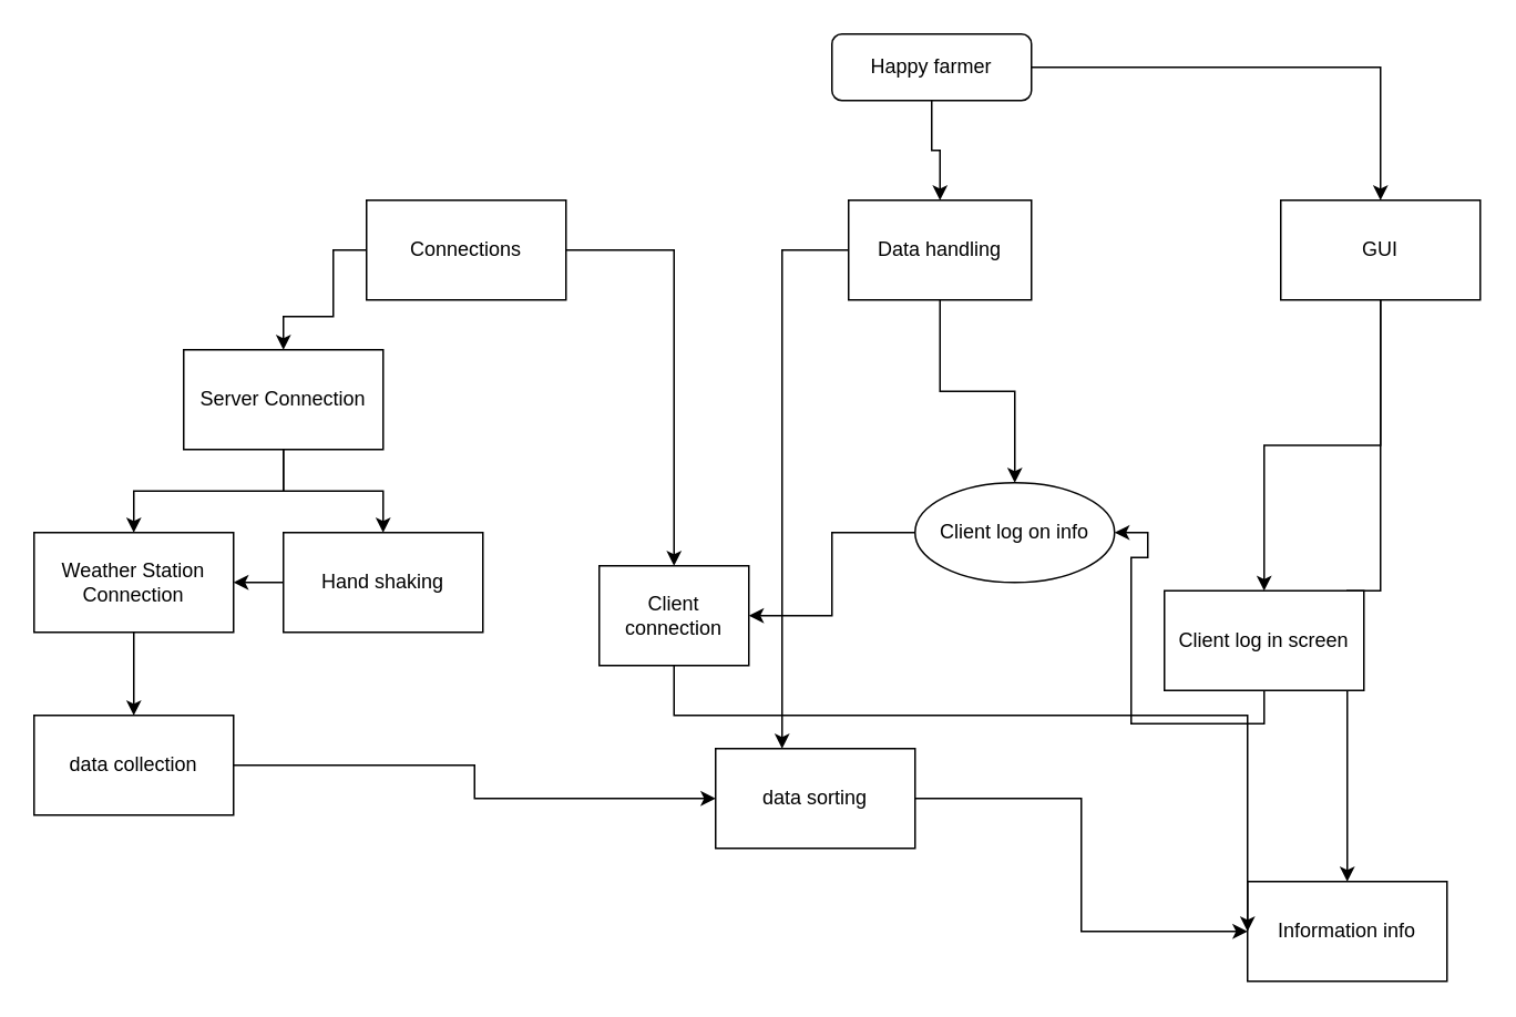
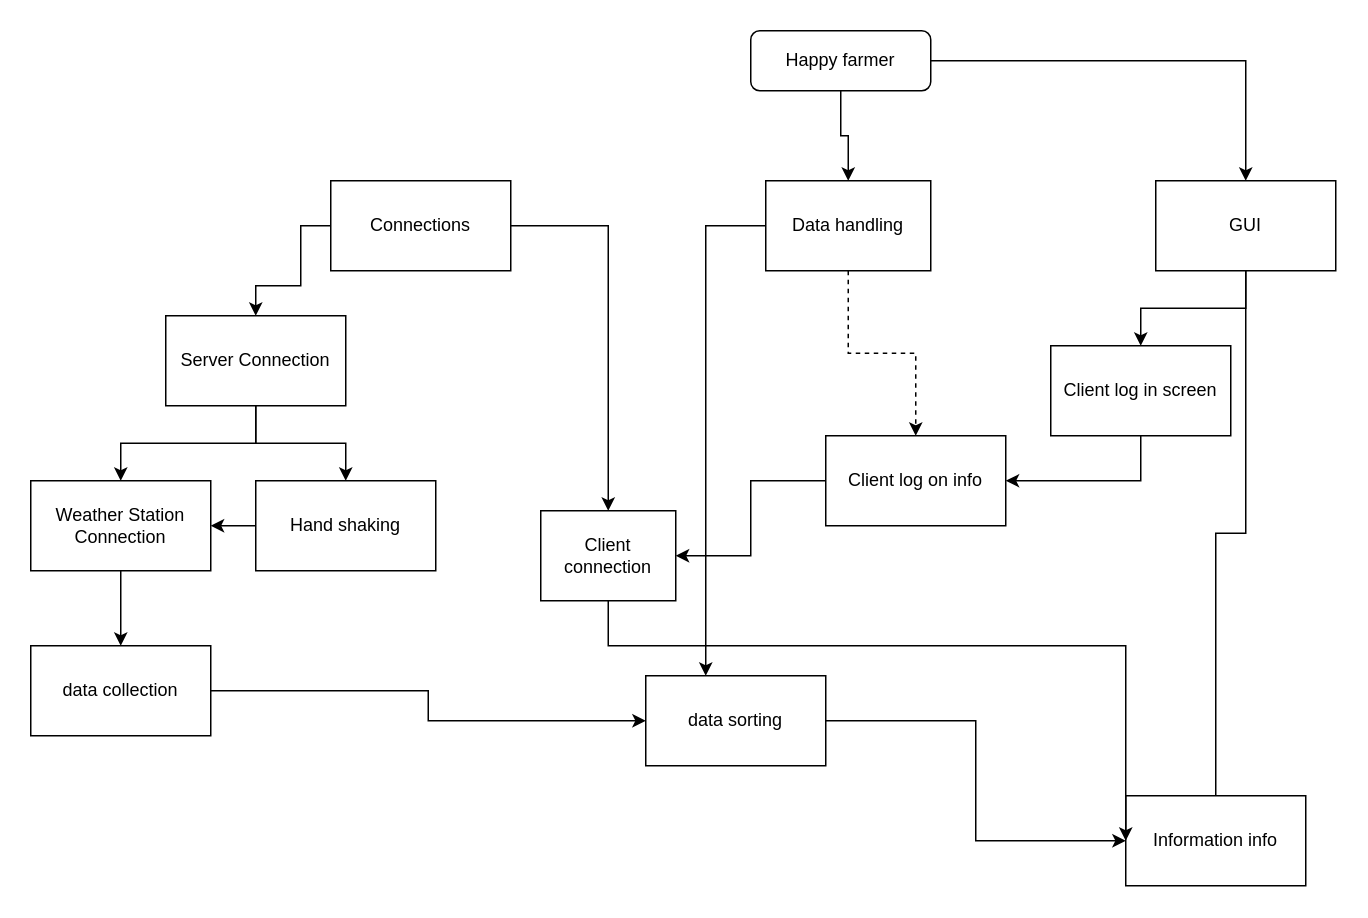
- <mxCell id="11" style="edgeStyle=orthogonalEdgeStyle;rounded=0;orthogonalLoop=1;jettySize=auto;html=1;entryX=0.5;entryY=0;entryDx=0;entryDy=0;" parent="1" source="13" target="18" edge="1"><mxGeometry relative="1" as="geometry"><mxPoint x="560" y="240" as="targetPoint" /></mxGeometry></mxCell>
+ <mxCell id="11" style="edgeStyle=orthogonalEdgeStyle;rounded=0;orthogonalLoop=1;jettySize=auto;html=1;entryX=0.5;entryY=0;entryDx=0;entryDy=0;dashed=1;" parent="1" source="13" target="18" edge="1"><mxGeometry relative="1" as="geometry"><mxPoint x="560" y="240" as="targetPoint" /></mxGeometry></mxCell>
- <mxCell id="18" value="Client log on info" style="ellipse;whiteSpace=wrap;html=1;" parent="1" vertex="1"><mxGeometry x="550" y="290" width="120" height="60" as="geometry" /></mxCell>
+ <mxCell id="18" value="Client log on info" style="rounded=0;whiteSpace=wrap;html=1;" parent="1" vertex="1"><mxGeometry x="550" y="290" width="120" height="60" as="geometry" /></mxCell>
- <mxCell id="15" value="Client log in screen" style="rounded=0;whiteSpace=wrap;html=1;" parent="1" vertex="1"><mxGeometry x="700" y="355" width="120" height="60" as="geometry" /></mxCell>
+ <mxCell id="15" value="Client log in screen" style="rounded=0;whiteSpace=wrap;html=1;" parent="1" vertex="1"><mxGeometry x="700" y="230" width="120" height="60" as="geometry" /></mxCell>
- <mxCell id="6" style="edgeStyle=orthogonalEdgeStyle;rounded=0;orthogonalLoop=1;jettySize=auto;html=1;exitX=0.5;exitY=1;exitDx=0;exitDy=0;" parent="1" source="7" target="16" edge="1"><mxGeometry relative="1" as="geometry" /></mxCell>
+ <mxCell id="6" style="edgeStyle=orthogonalEdgeStyle;rounded=0;orthogonalLoop=1;jettySize=auto;html=1;exitX=0.5;exitY=1;exitDx=0;exitDy=0;endArrow=none;" parent="1" source="7" target="16" edge="1"><mxGeometry relative="1" as="geometry" /></mxCell>
